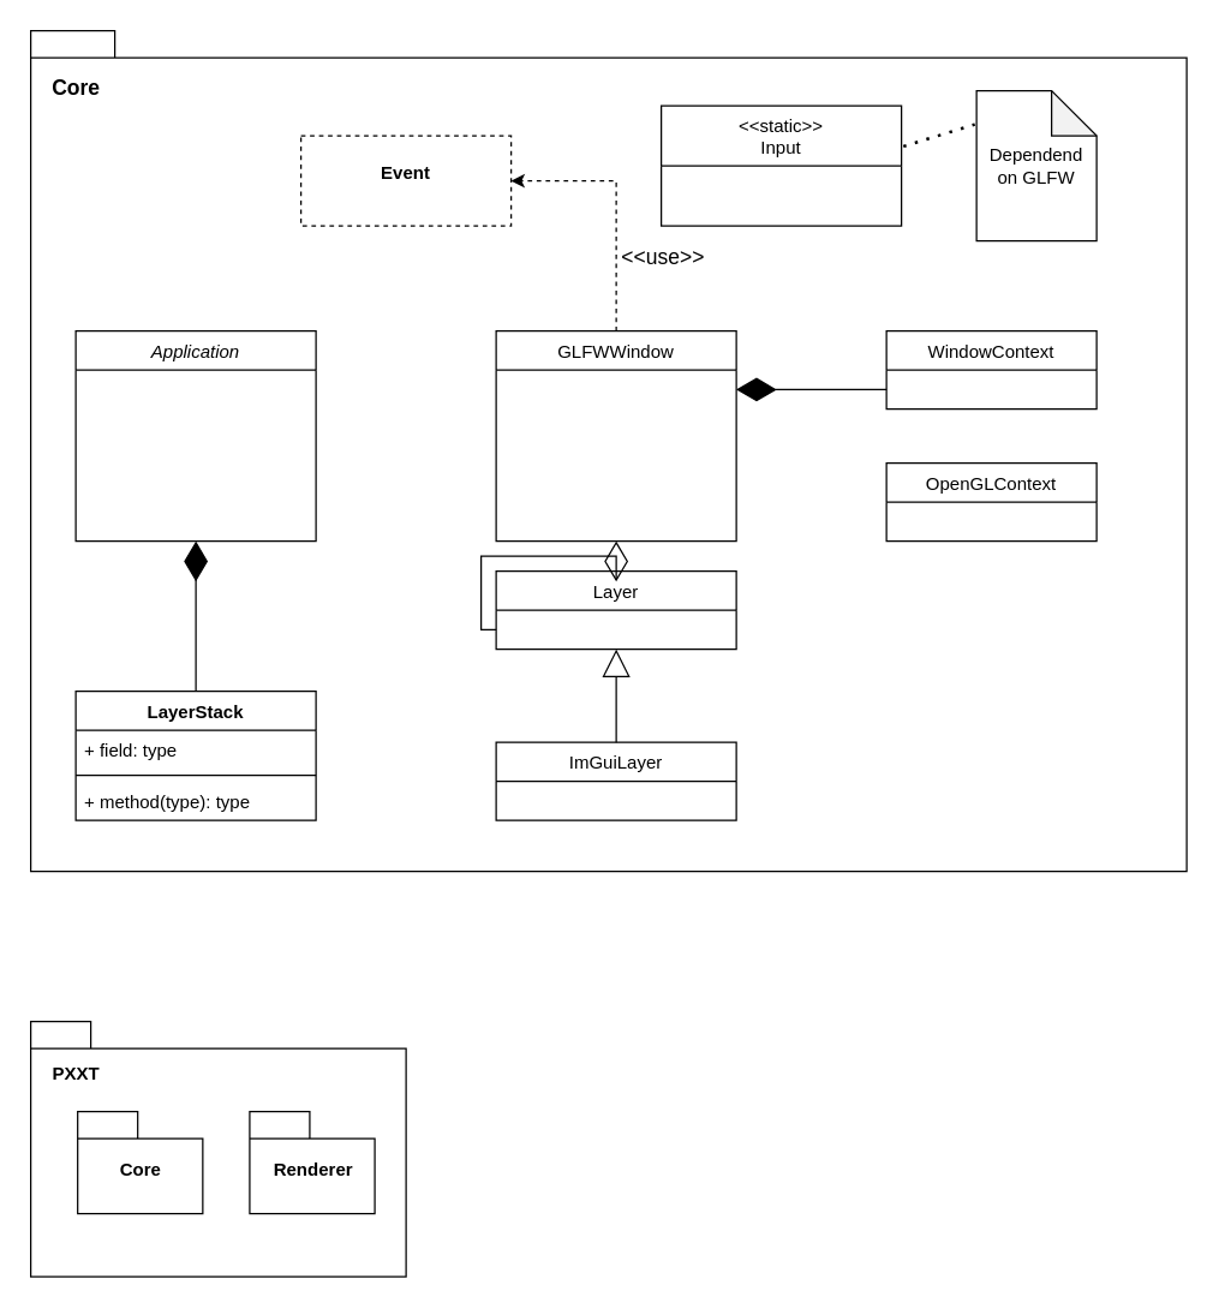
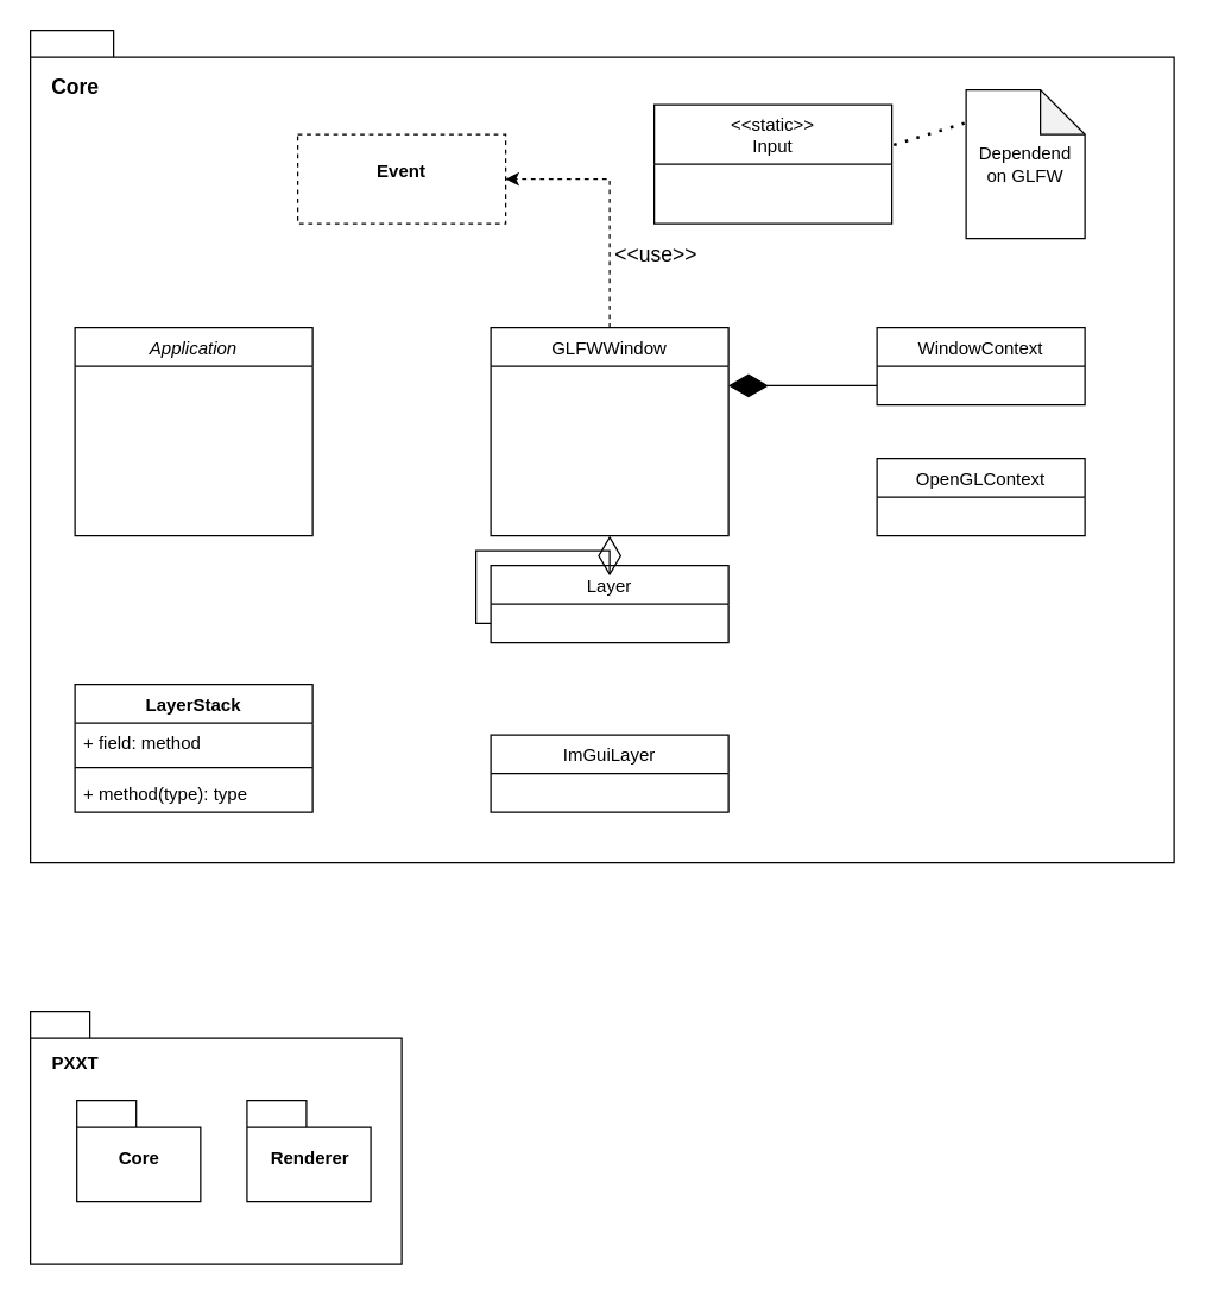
- <mxCell id="12" value="" style="endArrow=diamondThin;endFill=1;endSize=24;html=1;rounded=0;shadow=0;exitX=0.5;exitY=0;exitDx=0;exitDy=0;entryX=0.5;entryY=1;entryDx=0;entryDy=0;" parent="2" source="7" target="6" edge="1"><mxGeometry width="160" relative="1" as="geometry"><mxPoint x="210" y="400" as="sourcePoint" /><mxPoint x="50" y="400" as="targetPoint" /></mxGeometry></mxCell>
- <mxCell id="5" value="&lt;br&gt;" style="endArrow=block;endSize=16;endFill=0;html=1;rounded=0;shadow=0;entryX=0.5;entryY=1;entryDx=0;entryDy=0;exitX=0.5;exitY=0;exitDx=0;exitDy=0;" parent="2" source="4" target="3" edge="1"><mxGeometry width="160" relative="1" as="geometry"><mxPoint x="390" y="460" as="sourcePoint" /><mxPoint x="389.66" y="444" as="targetPoint" /></mxGeometry></mxCell>
- <mxCell id="8" value="+ field: type" style="text;strokeColor=none;fillColor=none;align=left;verticalAlign=top;spacingLeft=4;spacingRight=4;overflow=hidden;rotatable=0;points=[[0,0.5],[1,0.5]];portConstraint=eastwest;" parent="7" vertex="1"><mxGeometry y="26" width="160" height="26" as="geometry" /></mxCell>
+ <mxCell id="8" value="+ field: method" style="text;strokeColor=none;fillColor=none;align=left;verticalAlign=top;spacingLeft=4;spacingRight=4;overflow=hidden;rotatable=0;points=[[0,0.5],[1,0.5]];portConstraint=eastwest;" parent="7" vertex="1"><mxGeometry y="26" width="160" height="26" as="geometry" /></mxCell>
